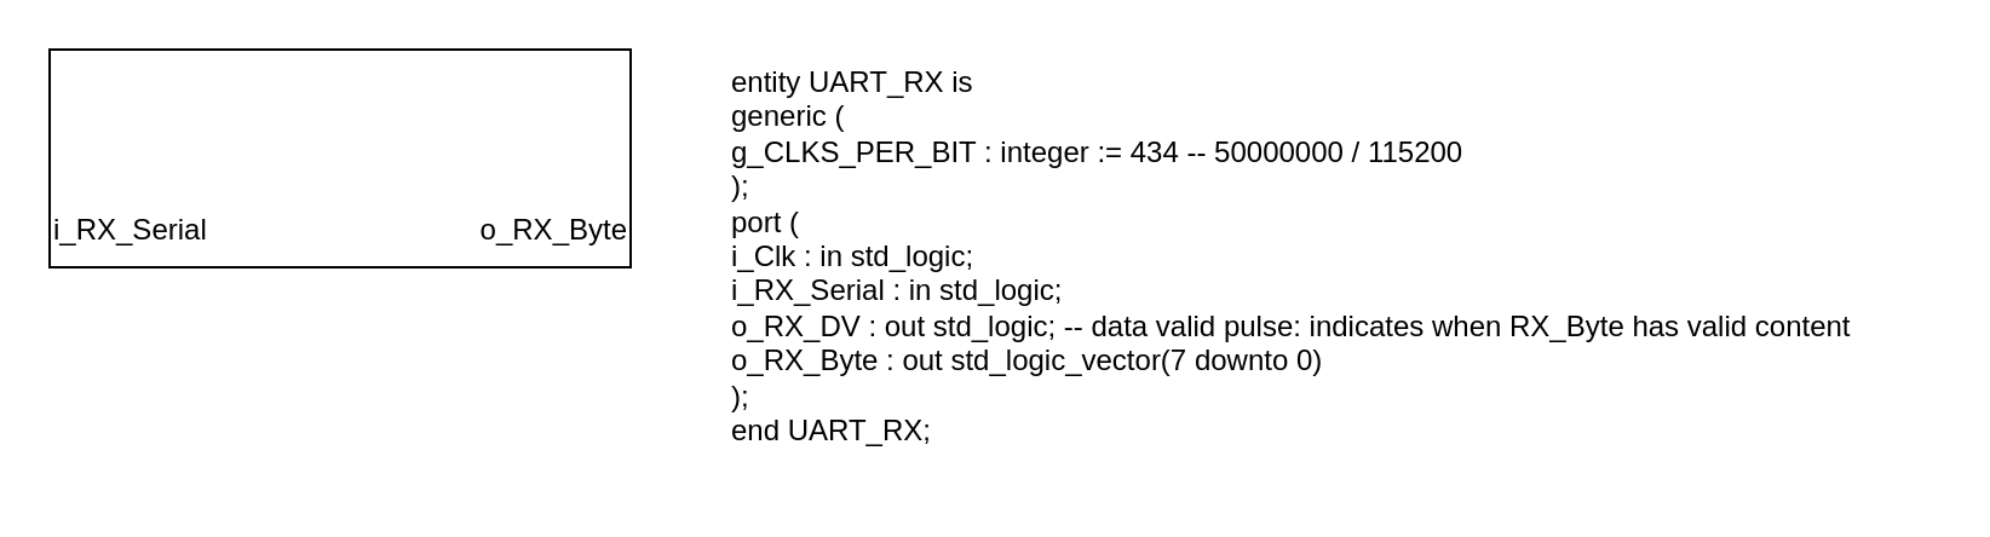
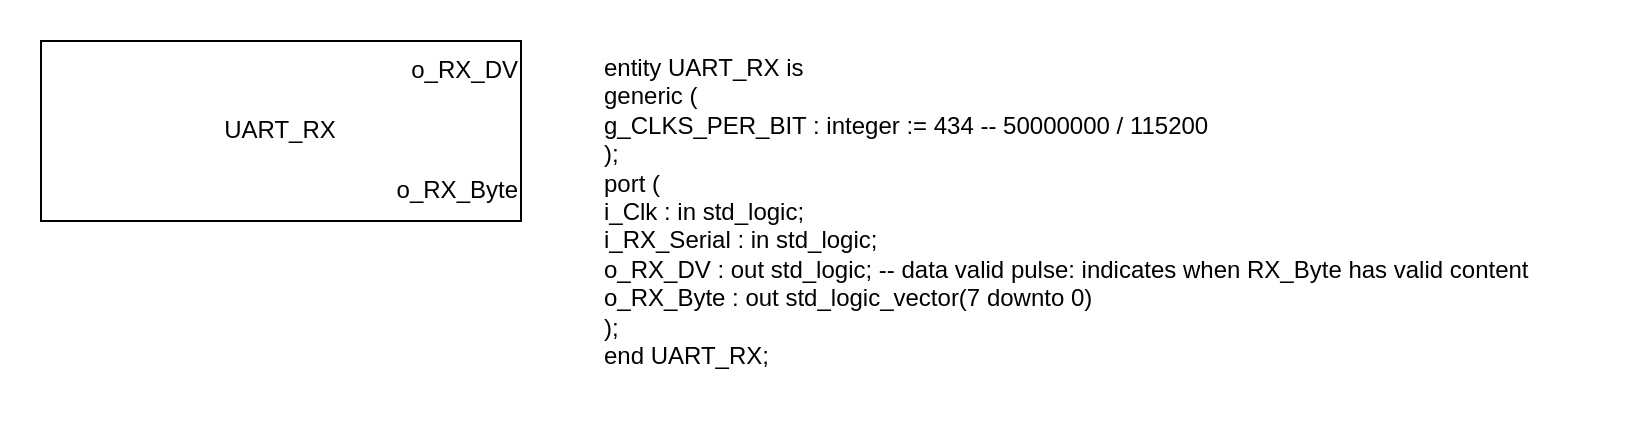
+ <mxCell id="4" value="o_RX_DV" style="text;html=1;align=right;verticalAlign=middle;resizable=0;points=[];autosize=1;strokeColor=none;fillColor=none;" vertex="1" parent="1"><mxGeometry x="180" y="20" width="80" height="30" as="geometry" /></mxCell>
+ <mxCell id="6" value="UART_RX" style="text;html=1;strokeColor=none;fillColor=none;align=center;verticalAlign=middle;whiteSpace=wrap;rounded=0;" vertex="1" parent="1"><mxGeometry x="110" y="50" width="60" height="30" as="geometry" /></mxCell>
- <mxCell id="3" value="i_RX_Serial" style="text;html=1;align=left;verticalAlign=middle;resizable=0;points=[];autosize=1;strokeColor=none;fillColor=none;" vertex="1" parent="1"><mxGeometry x="20" y="80" width="90" height="30" as="geometry" /></mxCell>
